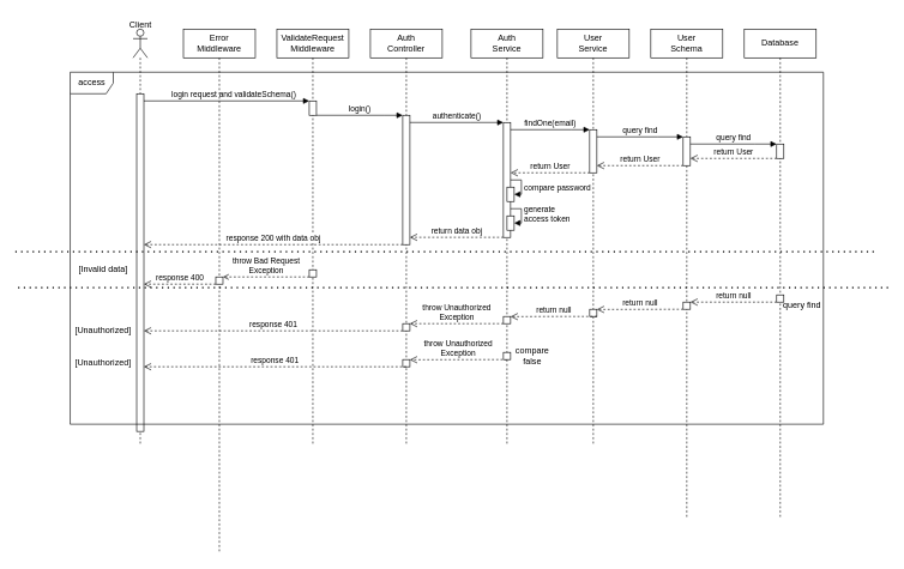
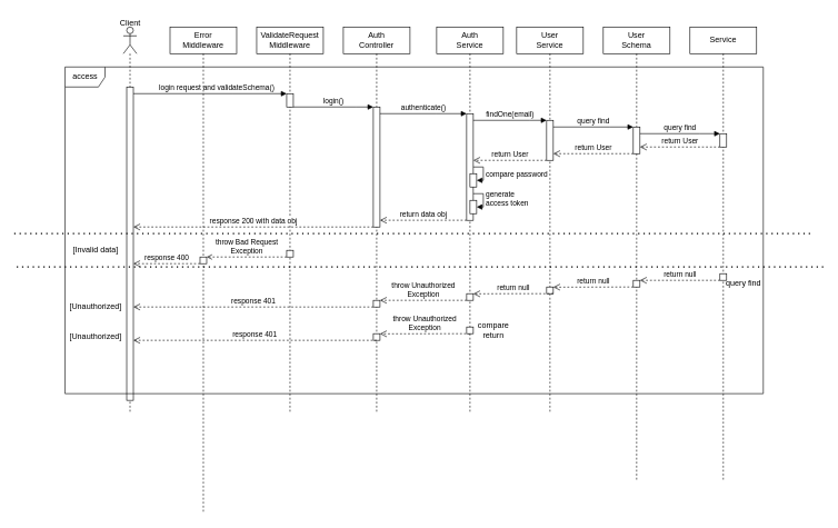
- <mxCell id="23" value="Database" style="shape=umlLifeline;perimeter=lifelinePerimeter;whiteSpace=wrap;html=1;container=0;dropTarget=0;collapsible=0;recursiveResize=0;outlineConnect=0;portConstraint=eastwest;newEdgeStyle={&quot;edgeStyle&quot;:&quot;elbowEdgeStyle&quot;,&quot;elbow&quot;:&quot;vertical&quot;,&quot;curved&quot;:0,&quot;rounded&quot;:0};" parent="1" vertex="1"><mxGeometry x="1034" y="40" width="100" height="680" as="geometry" /></mxCell>
+ <mxCell id="23" value="Service" style="shape=umlLifeline;perimeter=lifelinePerimeter;whiteSpace=wrap;html=1;container=0;dropTarget=0;collapsible=0;recursiveResize=0;outlineConnect=0;portConstraint=eastwest;newEdgeStyle={&quot;edgeStyle&quot;:&quot;elbowEdgeStyle&quot;,&quot;elbow&quot;:&quot;vertical&quot;,&quot;curved&quot;:0,&quot;rounded&quot;:0};" parent="1" vertex="1"><mxGeometry x="1034" y="40" width="100" height="680" as="geometry" /></mxCell>
- <mxCell id="54" value="compare &lt;br&gt;false" style="text;html=1;align=center;verticalAlign=middle;resizable=0;points=[];autosize=1;strokeColor=none;fillColor=none;" parent="1" vertex="1"><mxGeometry x="704" y="475" width="70" height="40" as="geometry" /></mxCell>
+ <mxCell id="54" value="compare &lt;br&gt;return" style="text;html=1;align=center;verticalAlign=middle;resizable=0;points=[];autosize=1;strokeColor=none;fillColor=none;" parent="1" vertex="1"><mxGeometry x="704" y="475" width="70" height="40" as="geometry" /></mxCell>
